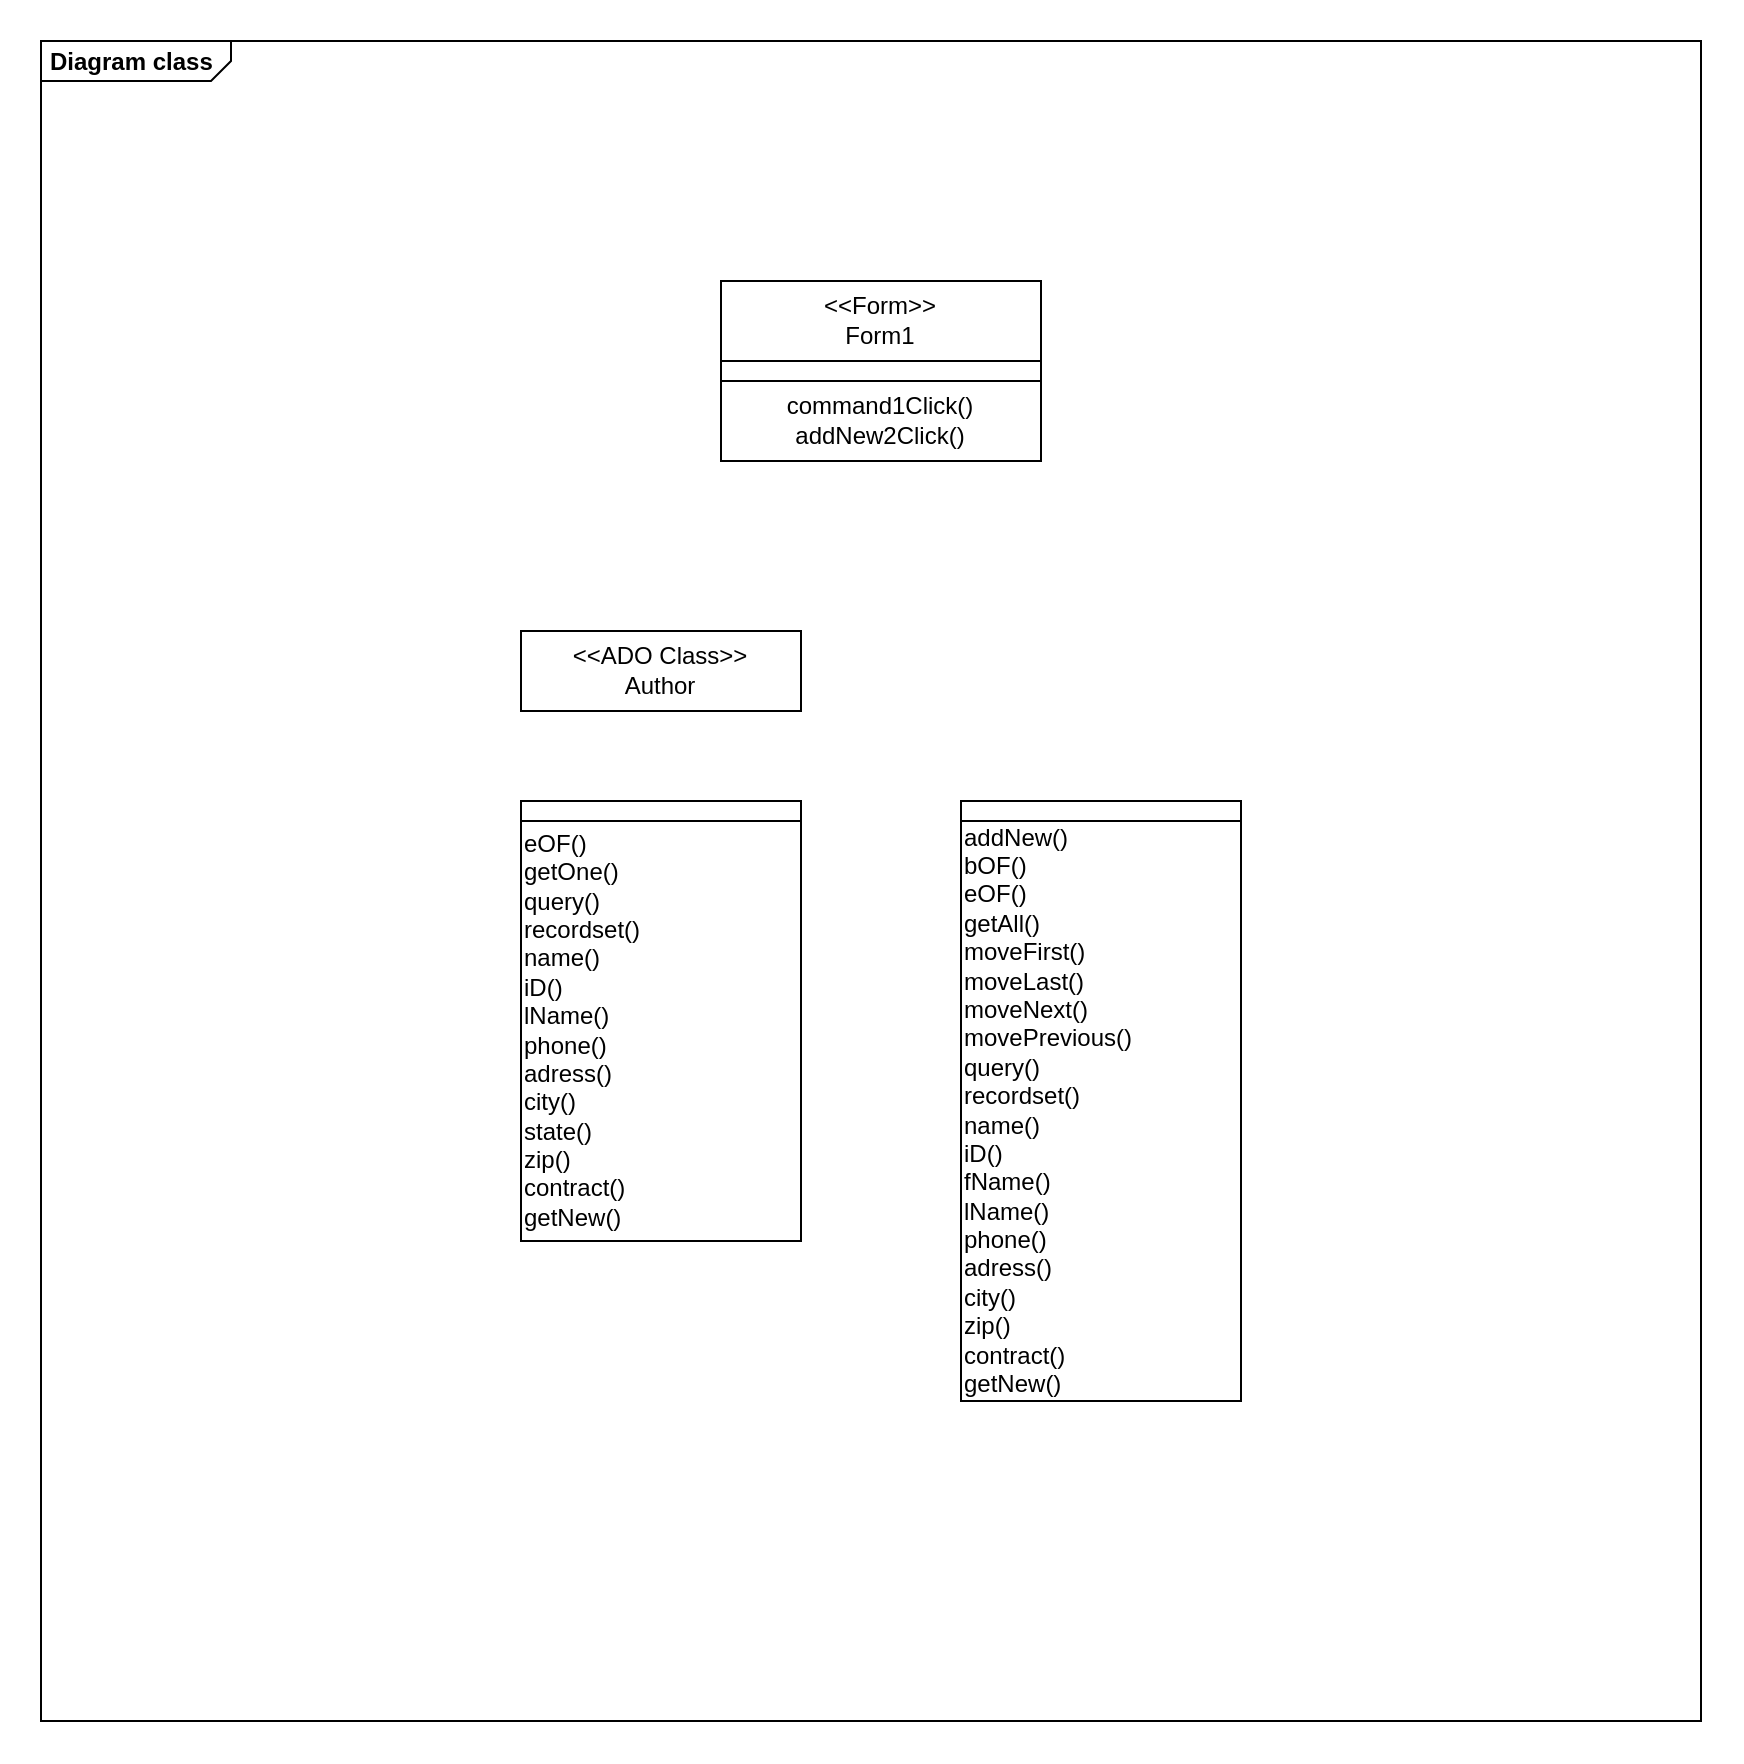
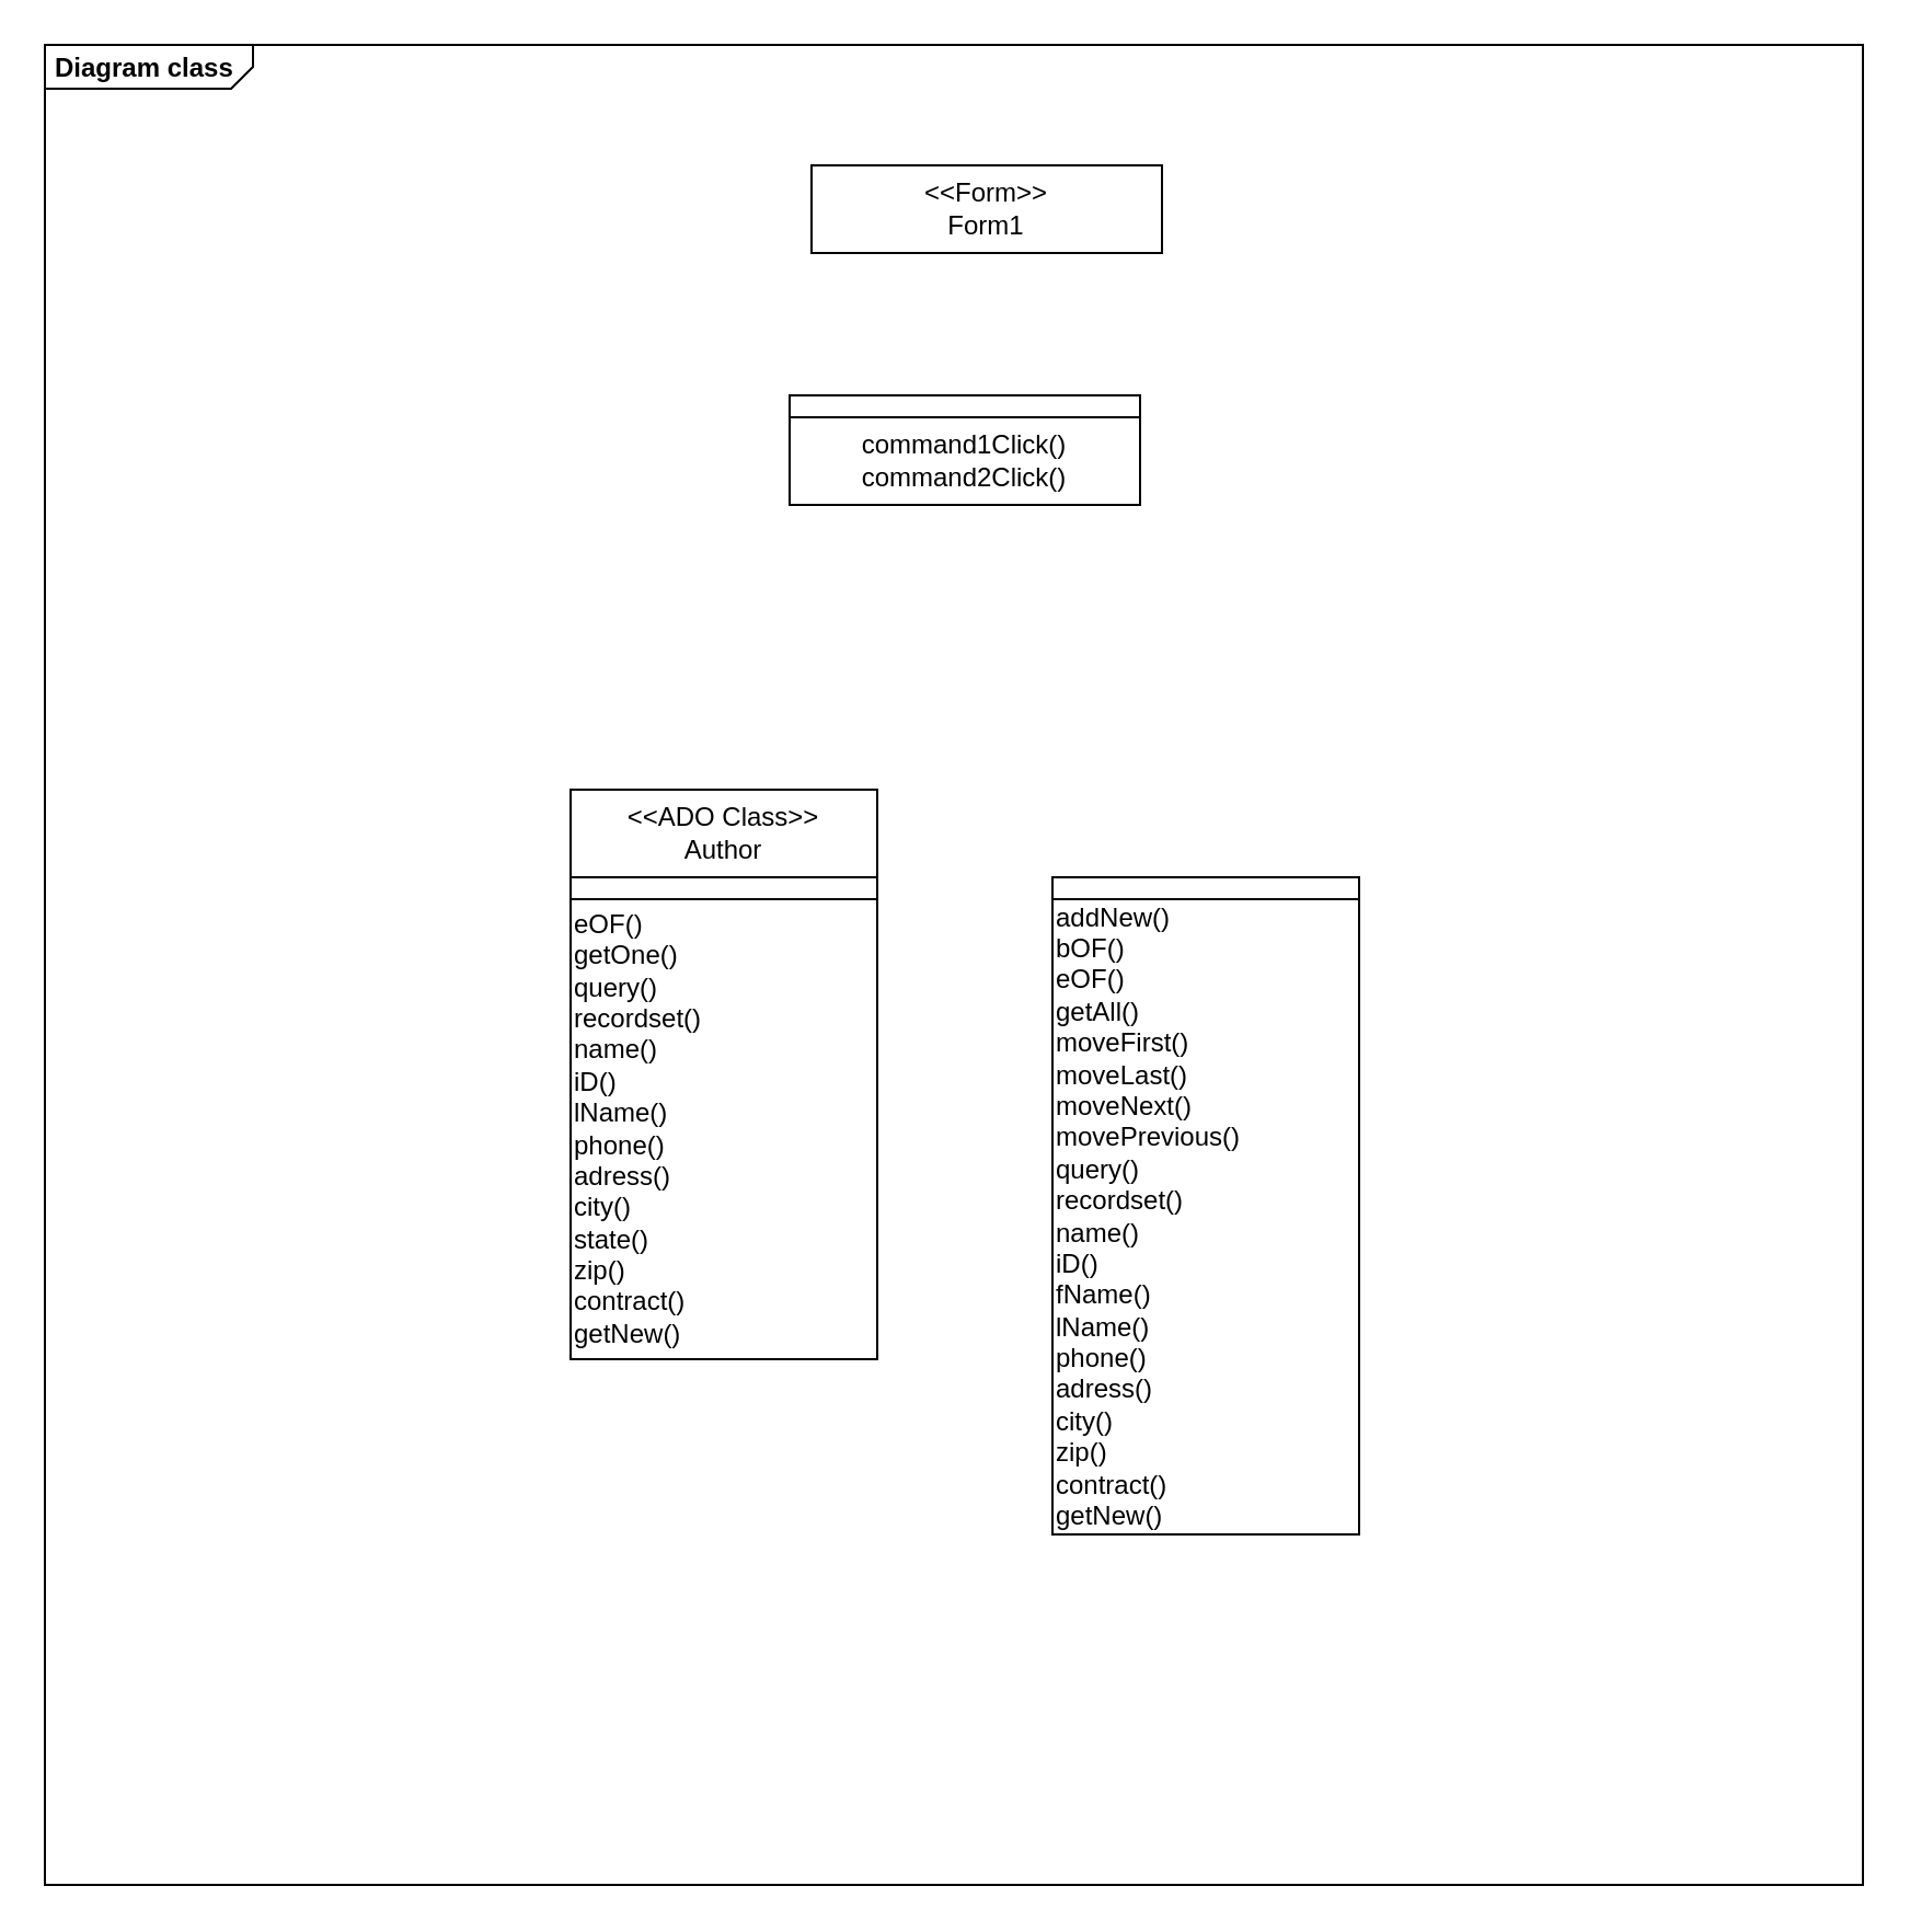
- <mxCell id="3" value="&lt;div&gt;&amp;lt;&amp;lt;Form&amp;gt;&amp;gt;&lt;/div&gt;&lt;div&gt;Form1&lt;/div&gt;" style="rounded=0;whiteSpace=wrap;html=1;align=center;" vertex="1" parent="1"><mxGeometry x="360" y="140" width="160" height="40" as="geometry" /></mxCell>
+ <mxCell id="3" value="&lt;div&gt;&amp;lt;&amp;lt;Form&amp;gt;&amp;gt;&lt;/div&gt;&lt;div&gt;Form1&lt;/div&gt;" style="rounded=0;whiteSpace=wrap;html=1;align=center;" vertex="1" parent="1"><mxGeometry x="370" y="75" width="160" height="40" as="geometry" /></mxCell>
- <mxCell id="5" value="command1Click()&lt;br&gt;addNew2Click()" style="rounded=0;whiteSpace=wrap;html=1;" vertex="1" parent="1"><mxGeometry x="360" y="190" width="160" height="40" as="geometry" /></mxCell>
+ <mxCell id="5" value="command1Click()&lt;br&gt;command2Click()" style="rounded=0;whiteSpace=wrap;html=1;" vertex="1" parent="1"><mxGeometry x="360" y="190" width="160" height="40" as="geometry" /></mxCell>
- <mxCell id="6" value="&amp;lt;&amp;lt;ADO Class&amp;gt;&amp;gt;&lt;br&gt;Author" style="rounded=0;whiteSpace=wrap;html=1;" vertex="1" parent="1"><mxGeometry x="260" y="315" width="140" height="40" as="geometry" /></mxCell>
+ <mxCell id="6" value="&amp;lt;&amp;lt;ADO Class&amp;gt;&amp;gt;&lt;br&gt;Author" style="rounded=0;whiteSpace=wrap;html=1;" vertex="1" parent="1"><mxGeometry x="260" y="360" width="140" height="40" as="geometry" /></mxCell>
